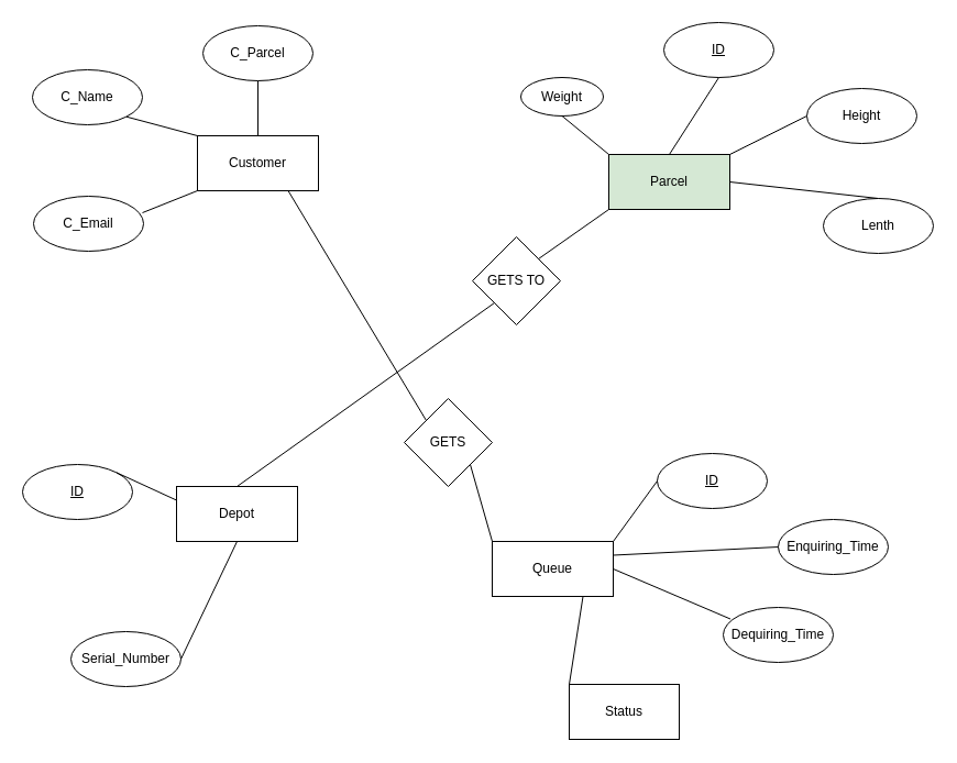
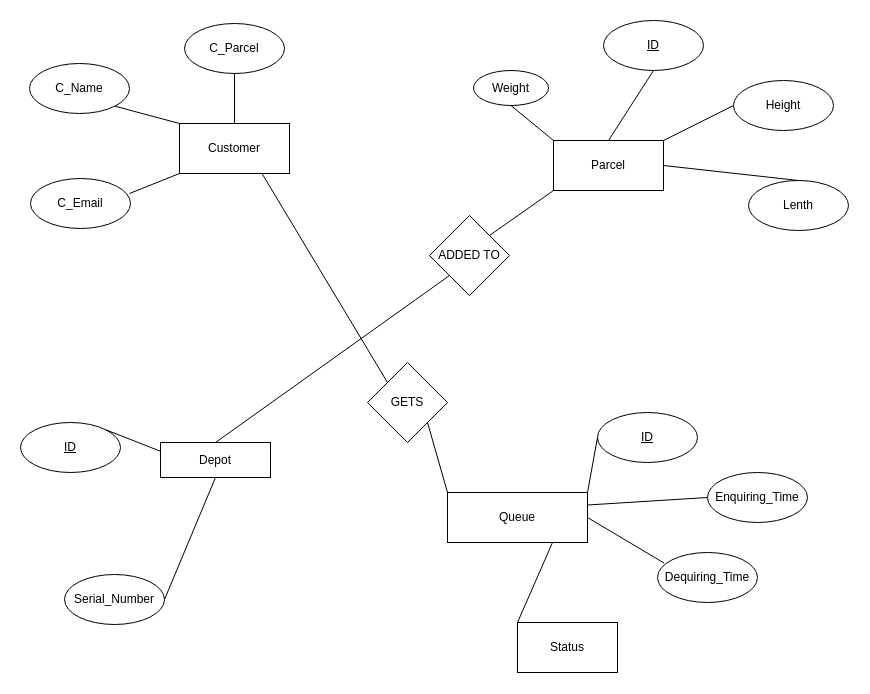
- <mxCell id="10" value="Parcel" style="rounded=0;whiteSpace=wrap;html=1;fillColor=#d5e8d4;" parent="1" vertex="1"><mxGeometry x="553" y="140" width="110" height="50" as="geometry" /></mxCell>
+ <mxCell id="10" value="Parcel" style="rounded=0;whiteSpace=wrap;html=1;" parent="1" vertex="1"><mxGeometry x="553" y="140" width="110" height="50" as="geometry" /></mxCell>
- <mxCell id="4" value="GETS TO" style="rhombus;whiteSpace=wrap;html=1;" parent="1" vertex="1"><mxGeometry x="429" y="215" width="80" height="80" as="geometry" /></mxCell>
+ <mxCell id="4" value="ADDED TO" style="rhombus;whiteSpace=wrap;html=1;" parent="1" vertex="1"><mxGeometry x="429" y="215" width="80" height="80" as="geometry" /></mxCell>
- <mxCell id="7" value="Depot" style="rounded=0;whiteSpace=wrap;html=1;" parent="1" vertex="1"><mxGeometry x="160" y="442" width="110" height="50" as="geometry" /></mxCell>
+ <mxCell id="7" value="Depot" style="rounded=0;whiteSpace=wrap;html=1;" parent="1" vertex="1"><mxGeometry x="160" y="442" width="110" height="35" as="geometry" /></mxCell>
- <mxCell id="24" value="Queue" style="rounded=0;whiteSpace=wrap;html=1;" vertex="1" parent="1"><mxGeometry x="447" y="492" width="110" height="50" as="geometry" /></mxCell>
+ <mxCell id="24" value="Queue" style="rounded=0;whiteSpace=wrap;html=1;" vertex="1" parent="1"><mxGeometry x="447" y="492" width="140" height="50" as="geometry" /></mxCell>
